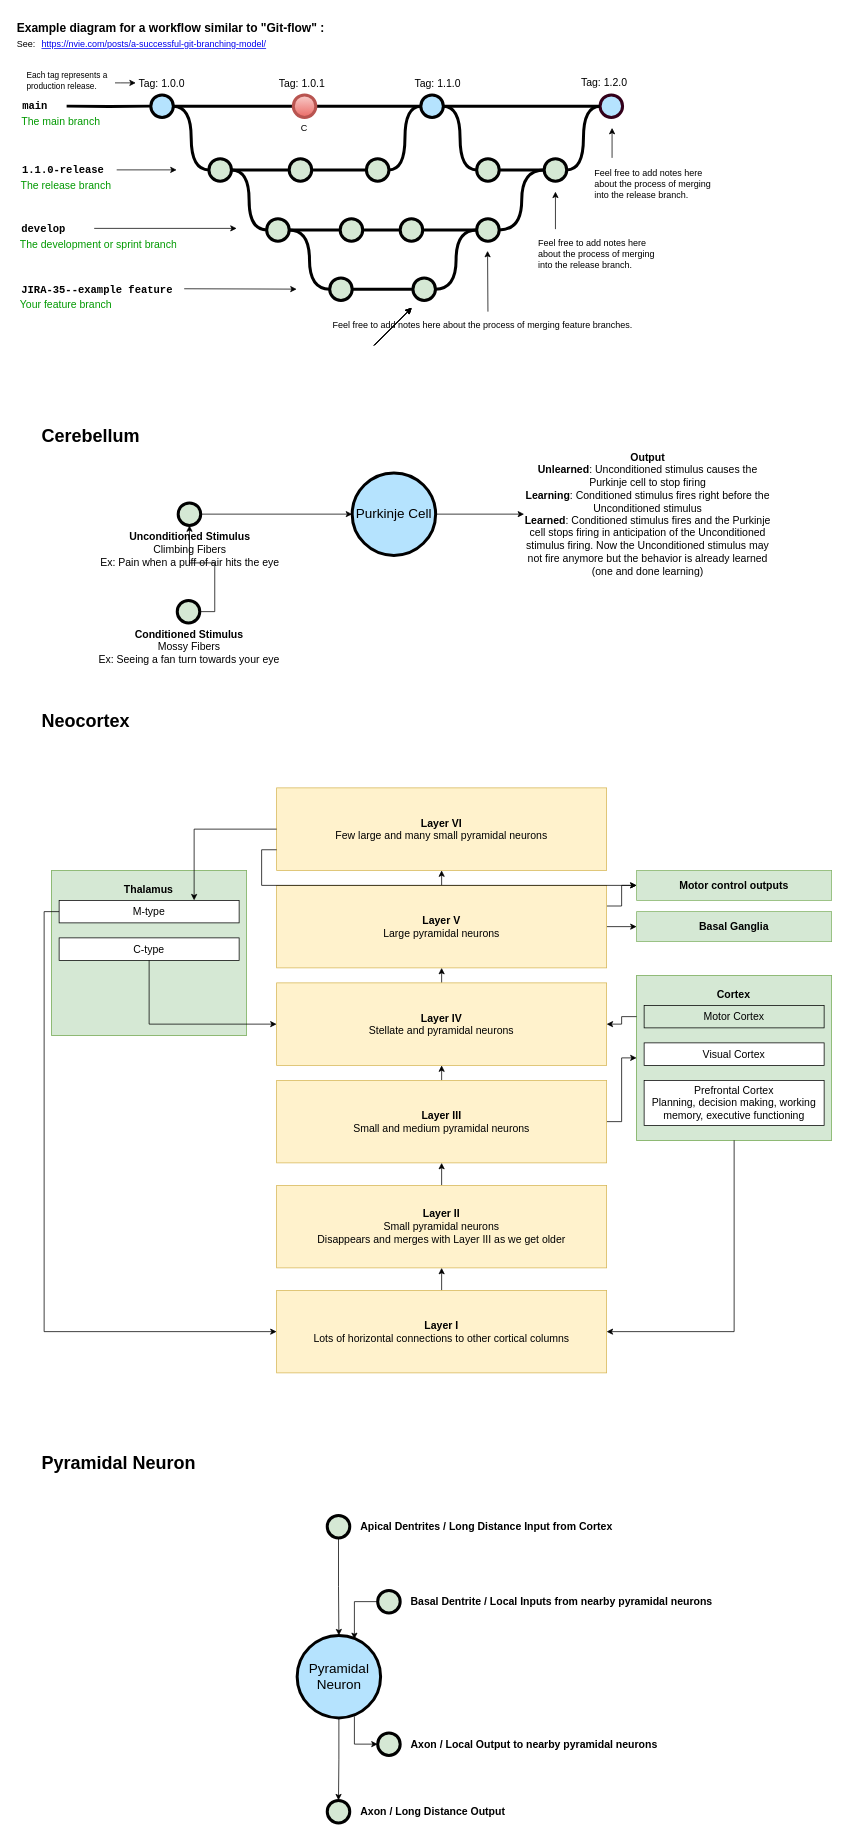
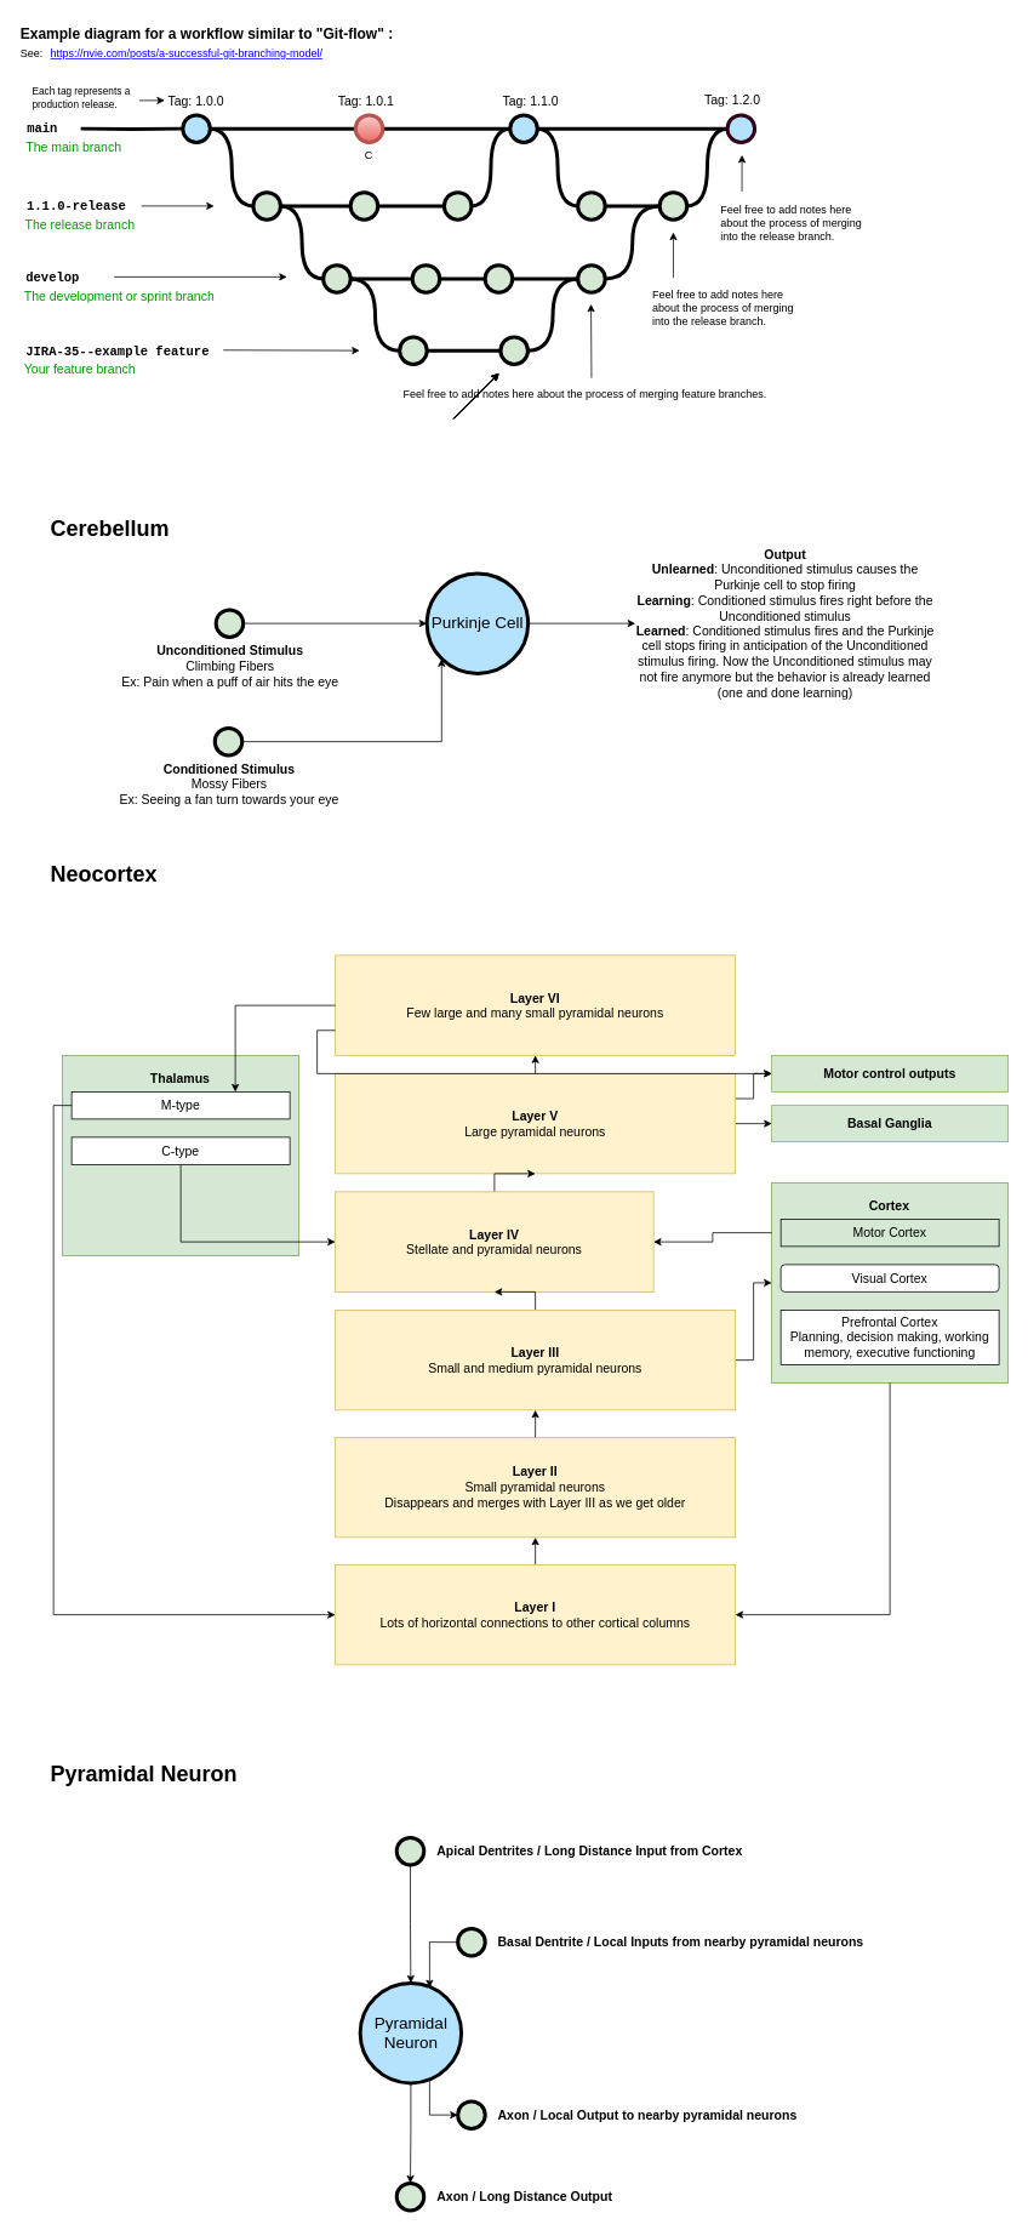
- <mxCell id="75" style="edgeStyle=orthogonalEdgeStyle;rounded=0;orthogonalLoop=1;jettySize=auto;html=1;exitX=1;exitY=0.5;exitDx=0;exitDy=0;exitPerimeter=0;" edge="1" parent="1" source="73" target="70"><mxGeometry relative="1" as="geometry" /></mxCell>
+ <mxCell id="75" style="edgeStyle=orthogonalEdgeStyle;rounded=0;orthogonalLoop=1;jettySize=auto;html=1;exitX=1;exitY=0.5;exitDx=0;exitDy=0;exitPerimeter=0;entryX=0.145;entryY=0.855;entryDx=0;entryDy=0;entryPerimeter=0;" edge="1" parent="1" source="73" target="64"><mxGeometry relative="1" as="geometry" /></mxCell>
- <mxCell id="83" value="&lt;font style=&quot;font-size: 14px;&quot;&gt;&lt;b&gt;Layer IV&lt;/b&gt;&lt;br&gt;Stellate and pyramidal neurons&lt;br&gt;&lt;/font&gt;" style="rounded=0;whiteSpace=wrap;html=1;fillColor=#fff2cc;strokeColor=#d6b656;" vertex="1" parent="1"><mxGeometry x="368" y="1310" width="440" height="110" as="geometry" /></mxCell>
+ <mxCell id="83" value="&lt;font style=&quot;font-size: 14px;&quot;&gt;&lt;b&gt;Layer IV&lt;/b&gt;&lt;br&gt;Stellate and pyramidal neurons&lt;br&gt;&lt;/font&gt;" style="rounded=0;whiteSpace=wrap;html=1;fillColor=#fff2cc;strokeColor=#d6b656;" vertex="1" parent="1"><mxGeometry x="368" y="1310" width="350" height="110" as="geometry" /></mxCell>
- <mxCell id="95" value="&lt;font style=&quot;font-size: 14px;&quot;&gt;Visual Cortex&lt;/font&gt;" style="rounded=0;whiteSpace=wrap;html=1;" vertex="1" parent="91"><mxGeometry x="10" y="90" width="240" height="30" as="geometry" /></mxCell>
+ <mxCell id="95" value="&lt;font style=&quot;font-size: 14px;&quot;&gt;Visual Cortex&lt;/font&gt;" style="whiteSpace=wrap;html=1;rounded=1;" vertex="1" parent="91"><mxGeometry x="10" y="90" width="240" height="30" as="geometry" /></mxCell>
